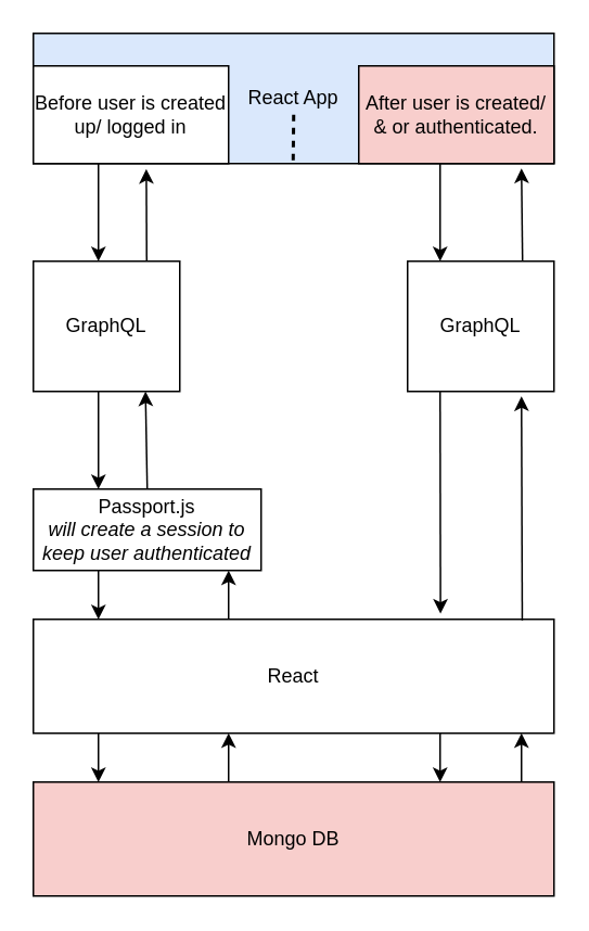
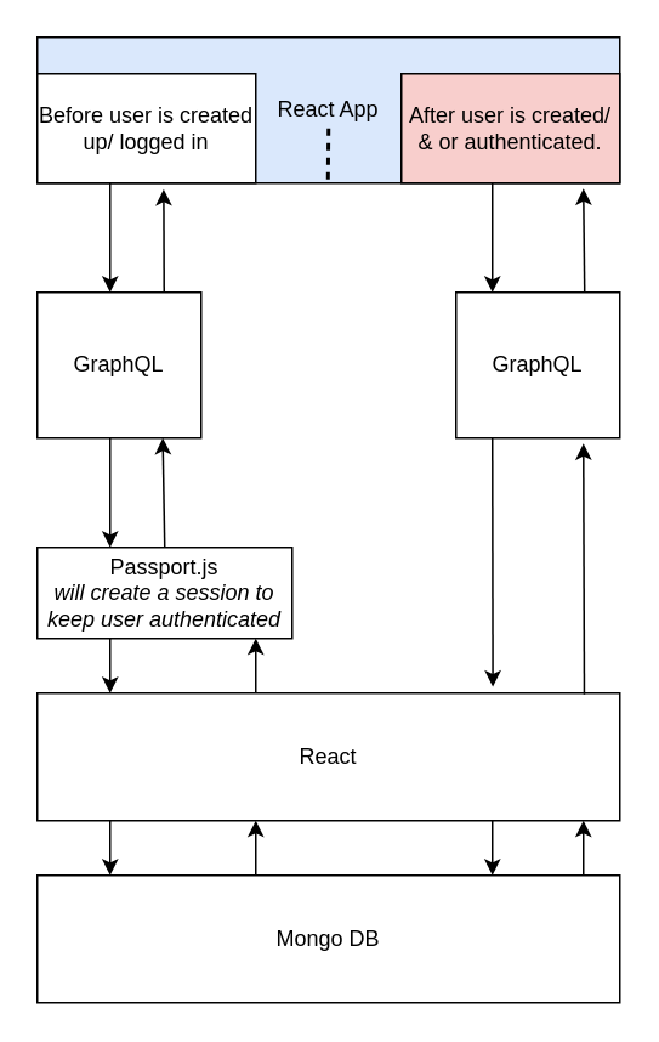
- <mxCell id="7" value="Mongo DB" style="rounded=0;whiteSpace=wrap;html=1;fillColor=#f8cecc;" vertex="1" parent="1"><mxGeometry x="20" y="480" width="320" height="70" as="geometry" /></mxCell>
+ <mxCell id="7" value="Mongo DB" style="rounded=0;whiteSpace=wrap;html=1;" vertex="1" parent="1"><mxGeometry x="20" y="480" width="320" height="70" as="geometry" /></mxCell>
